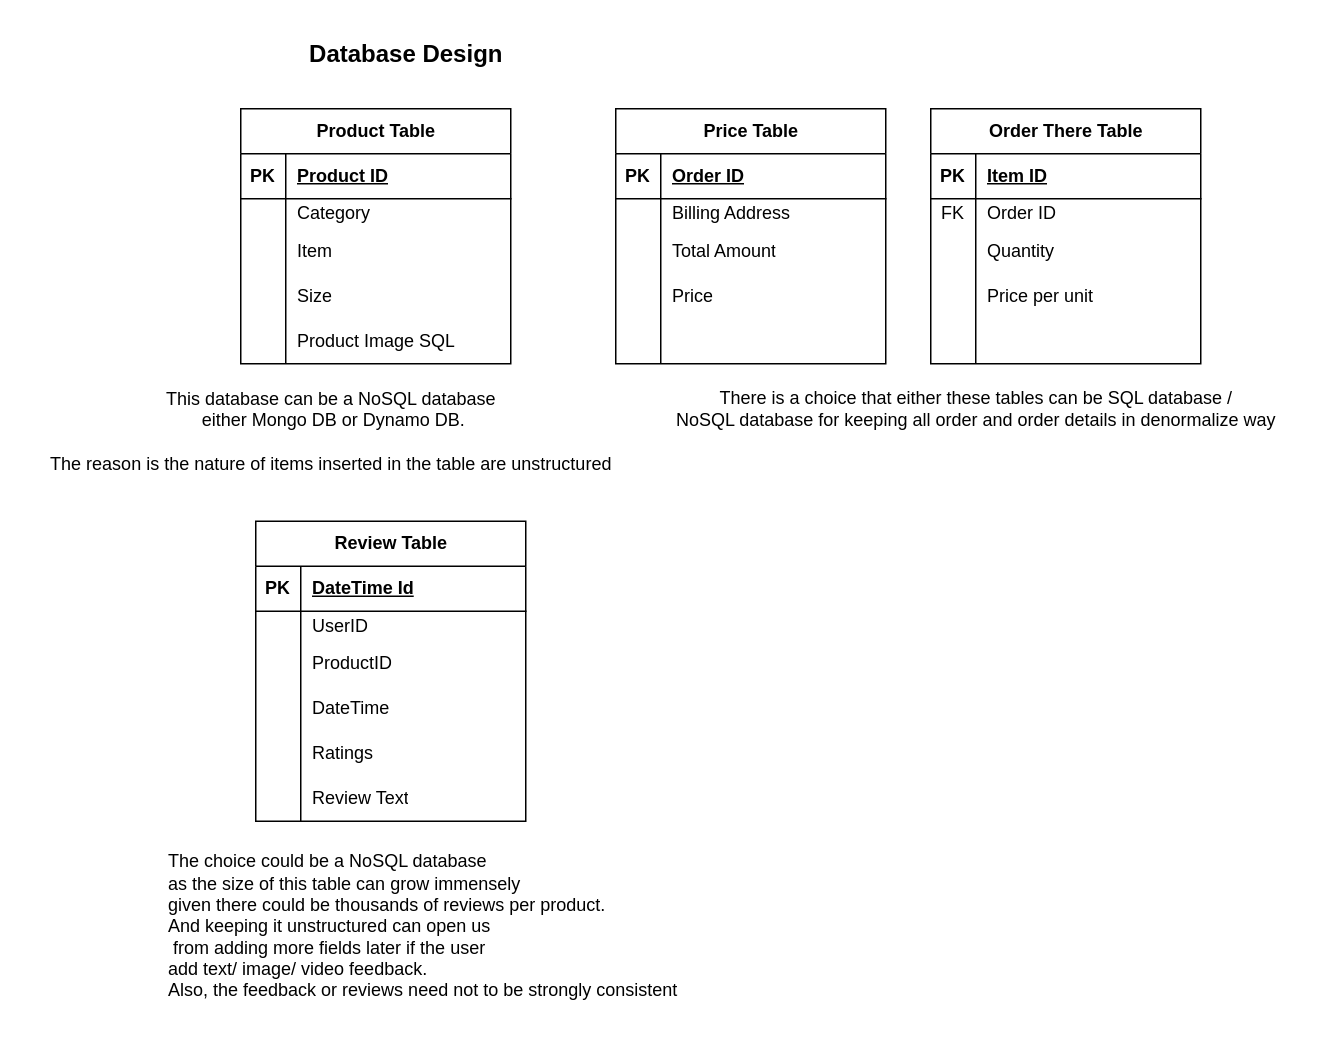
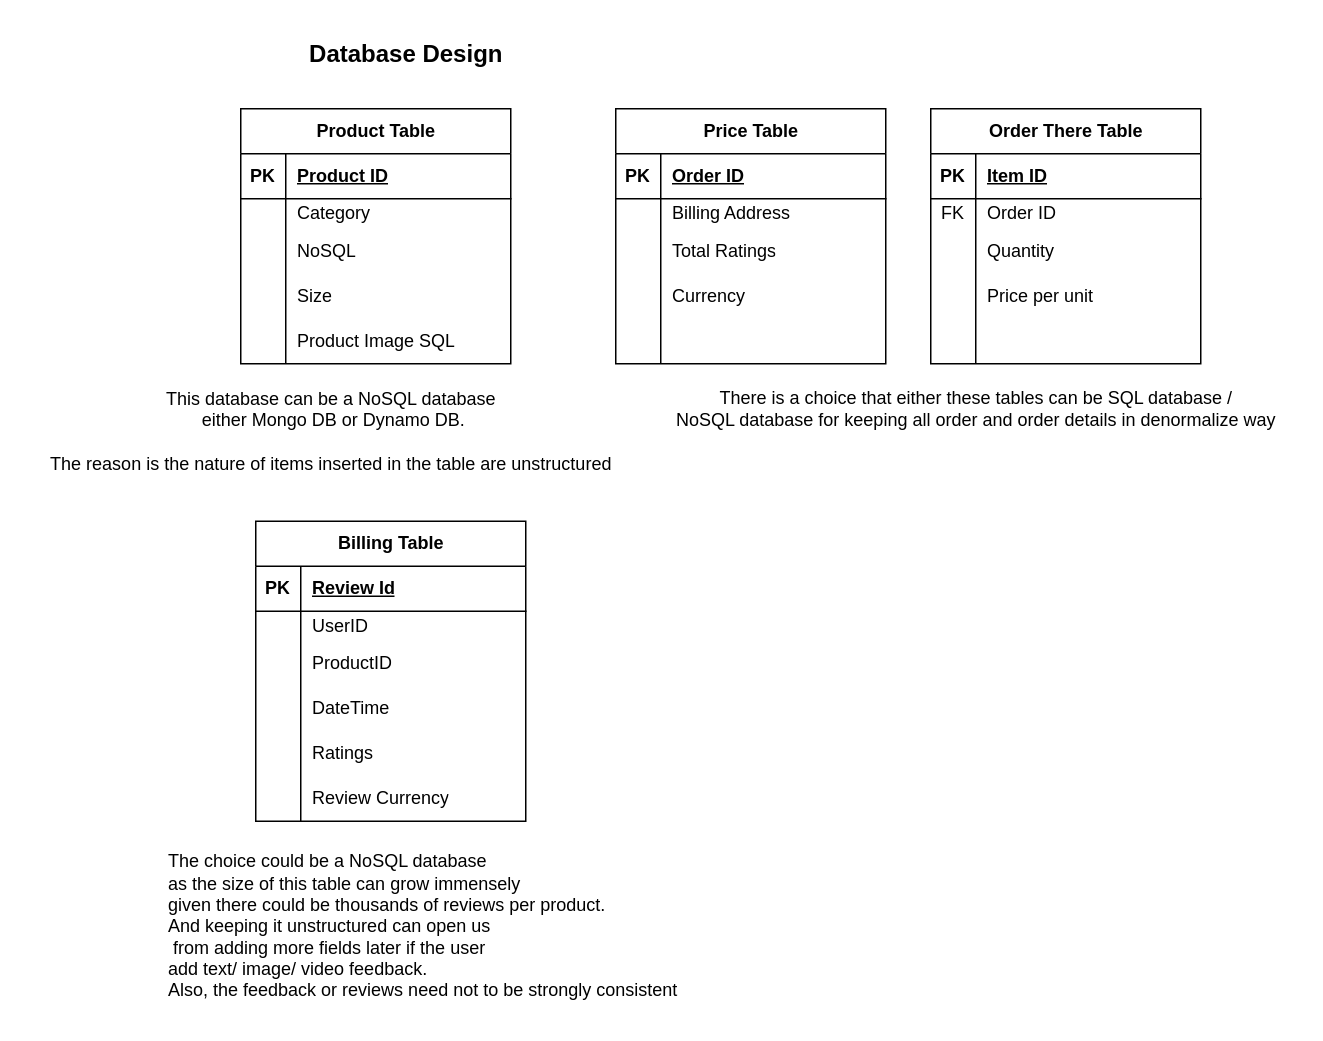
- <mxCell id="12" value="Item" style="shape=partialRectangle;connectable=0;fillColor=none;top=0;left=0;bottom=0;right=0;align=left;spacingLeft=6;overflow=hidden;whiteSpace=wrap;html=1;" vertex="1" parent="10"><mxGeometry x="30" width="150" height="30" as="geometry"><mxRectangle width="150" height="30" as="alternateBounds" /></mxGeometry></mxCell>
+ <mxCell id="12" value="NoSQL" style="shape=partialRectangle;connectable=0;fillColor=none;top=0;left=0;bottom=0;right=0;align=left;spacingLeft=6;overflow=hidden;whiteSpace=wrap;html=1;" vertex="1" parent="10"><mxGeometry x="30" width="150" height="30" as="geometry"><mxRectangle width="150" height="30" as="alternateBounds" /></mxGeometry></mxCell>
- <mxCell id="29" value="Total Amount" style="shape=partialRectangle;connectable=0;fillColor=none;top=0;left=0;bottom=0;right=0;align=left;spacingLeft=6;overflow=hidden;whiteSpace=wrap;html=1;" vertex="1" parent="27"><mxGeometry x="30" width="150" height="30" as="geometry"><mxRectangle width="150" height="30" as="alternateBounds" /></mxGeometry></mxCell>
+ <mxCell id="29" value="Total Ratings" style="shape=partialRectangle;connectable=0;fillColor=none;top=0;left=0;bottom=0;right=0;align=left;spacingLeft=6;overflow=hidden;whiteSpace=wrap;html=1;" vertex="1" parent="27"><mxGeometry x="30" width="150" height="30" as="geometry"><mxRectangle width="150" height="30" as="alternateBounds" /></mxGeometry></mxCell>
- <mxCell id="32" value="Price" style="shape=partialRectangle;connectable=0;fillColor=none;top=0;left=0;bottom=0;right=0;align=left;spacingLeft=6;overflow=hidden;whiteSpace=wrap;html=1;" vertex="1" parent="30"><mxGeometry x="30" width="150" height="30" as="geometry"><mxRectangle width="150" height="30" as="alternateBounds" /></mxGeometry></mxCell>
+ <mxCell id="32" value="Currency" style="shape=partialRectangle;connectable=0;fillColor=none;top=0;left=0;bottom=0;right=0;align=left;spacingLeft=6;overflow=hidden;whiteSpace=wrap;html=1;" vertex="1" parent="30"><mxGeometry x="30" width="150" height="30" as="geometry"><mxRectangle width="150" height="30" as="alternateBounds" /></mxGeometry></mxCell>
- <mxCell id="53" value="Review Table" style="shape=table;startSize=30;container=1;collapsible=1;childLayout=tableLayout;fixedRows=1;rowLines=0;fontStyle=1;align=center;resizeLast=1;html=1;" vertex="1" parent="1"><mxGeometry x="170" y="347" width="180" height="200" as="geometry" /></mxCell>
+ <mxCell id="53" value="Billing Table" style="shape=table;startSize=30;container=1;collapsible=1;childLayout=tableLayout;fixedRows=1;rowLines=0;fontStyle=1;align=center;resizeLast=1;html=1;" vertex="1" parent="1"><mxGeometry x="170" y="347" width="180" height="200" as="geometry" /></mxCell>
- <mxCell id="56" value="DateTime Id" style="shape=partialRectangle;connectable=0;fillColor=none;top=0;left=0;bottom=0;right=0;align=left;spacingLeft=6;fontStyle=5;overflow=hidden;whiteSpace=wrap;html=1;" vertex="1" parent="54"><mxGeometry x="30" width="150" height="30" as="geometry"><mxRectangle width="150" height="30" as="alternateBounds" /></mxGeometry></mxCell>
+ <mxCell id="56" value="Review Id" style="shape=partialRectangle;connectable=0;fillColor=none;top=0;left=0;bottom=0;right=0;align=left;spacingLeft=6;fontStyle=5;overflow=hidden;whiteSpace=wrap;html=1;" vertex="1" parent="54"><mxGeometry x="30" width="150" height="30" as="geometry"><mxRectangle width="150" height="30" as="alternateBounds" /></mxGeometry></mxCell>
- <mxCell id="71" value="Review Text" style="shape=partialRectangle;connectable=0;fillColor=none;top=0;left=0;bottom=0;right=0;align=left;spacingLeft=6;overflow=hidden;whiteSpace=wrap;html=1;" vertex="1" parent="69"><mxGeometry x="30" width="150" height="30" as="geometry"><mxRectangle width="150" height="30" as="alternateBounds" /></mxGeometry></mxCell>
+ <mxCell id="71" value="Review Currency" style="shape=partialRectangle;connectable=0;fillColor=none;top=0;left=0;bottom=0;right=0;align=left;spacingLeft=6;overflow=hidden;whiteSpace=wrap;html=1;" vertex="1" parent="69"><mxGeometry x="30" width="150" height="30" as="geometry"><mxRectangle width="150" height="30" as="alternateBounds" /></mxGeometry></mxCell>
